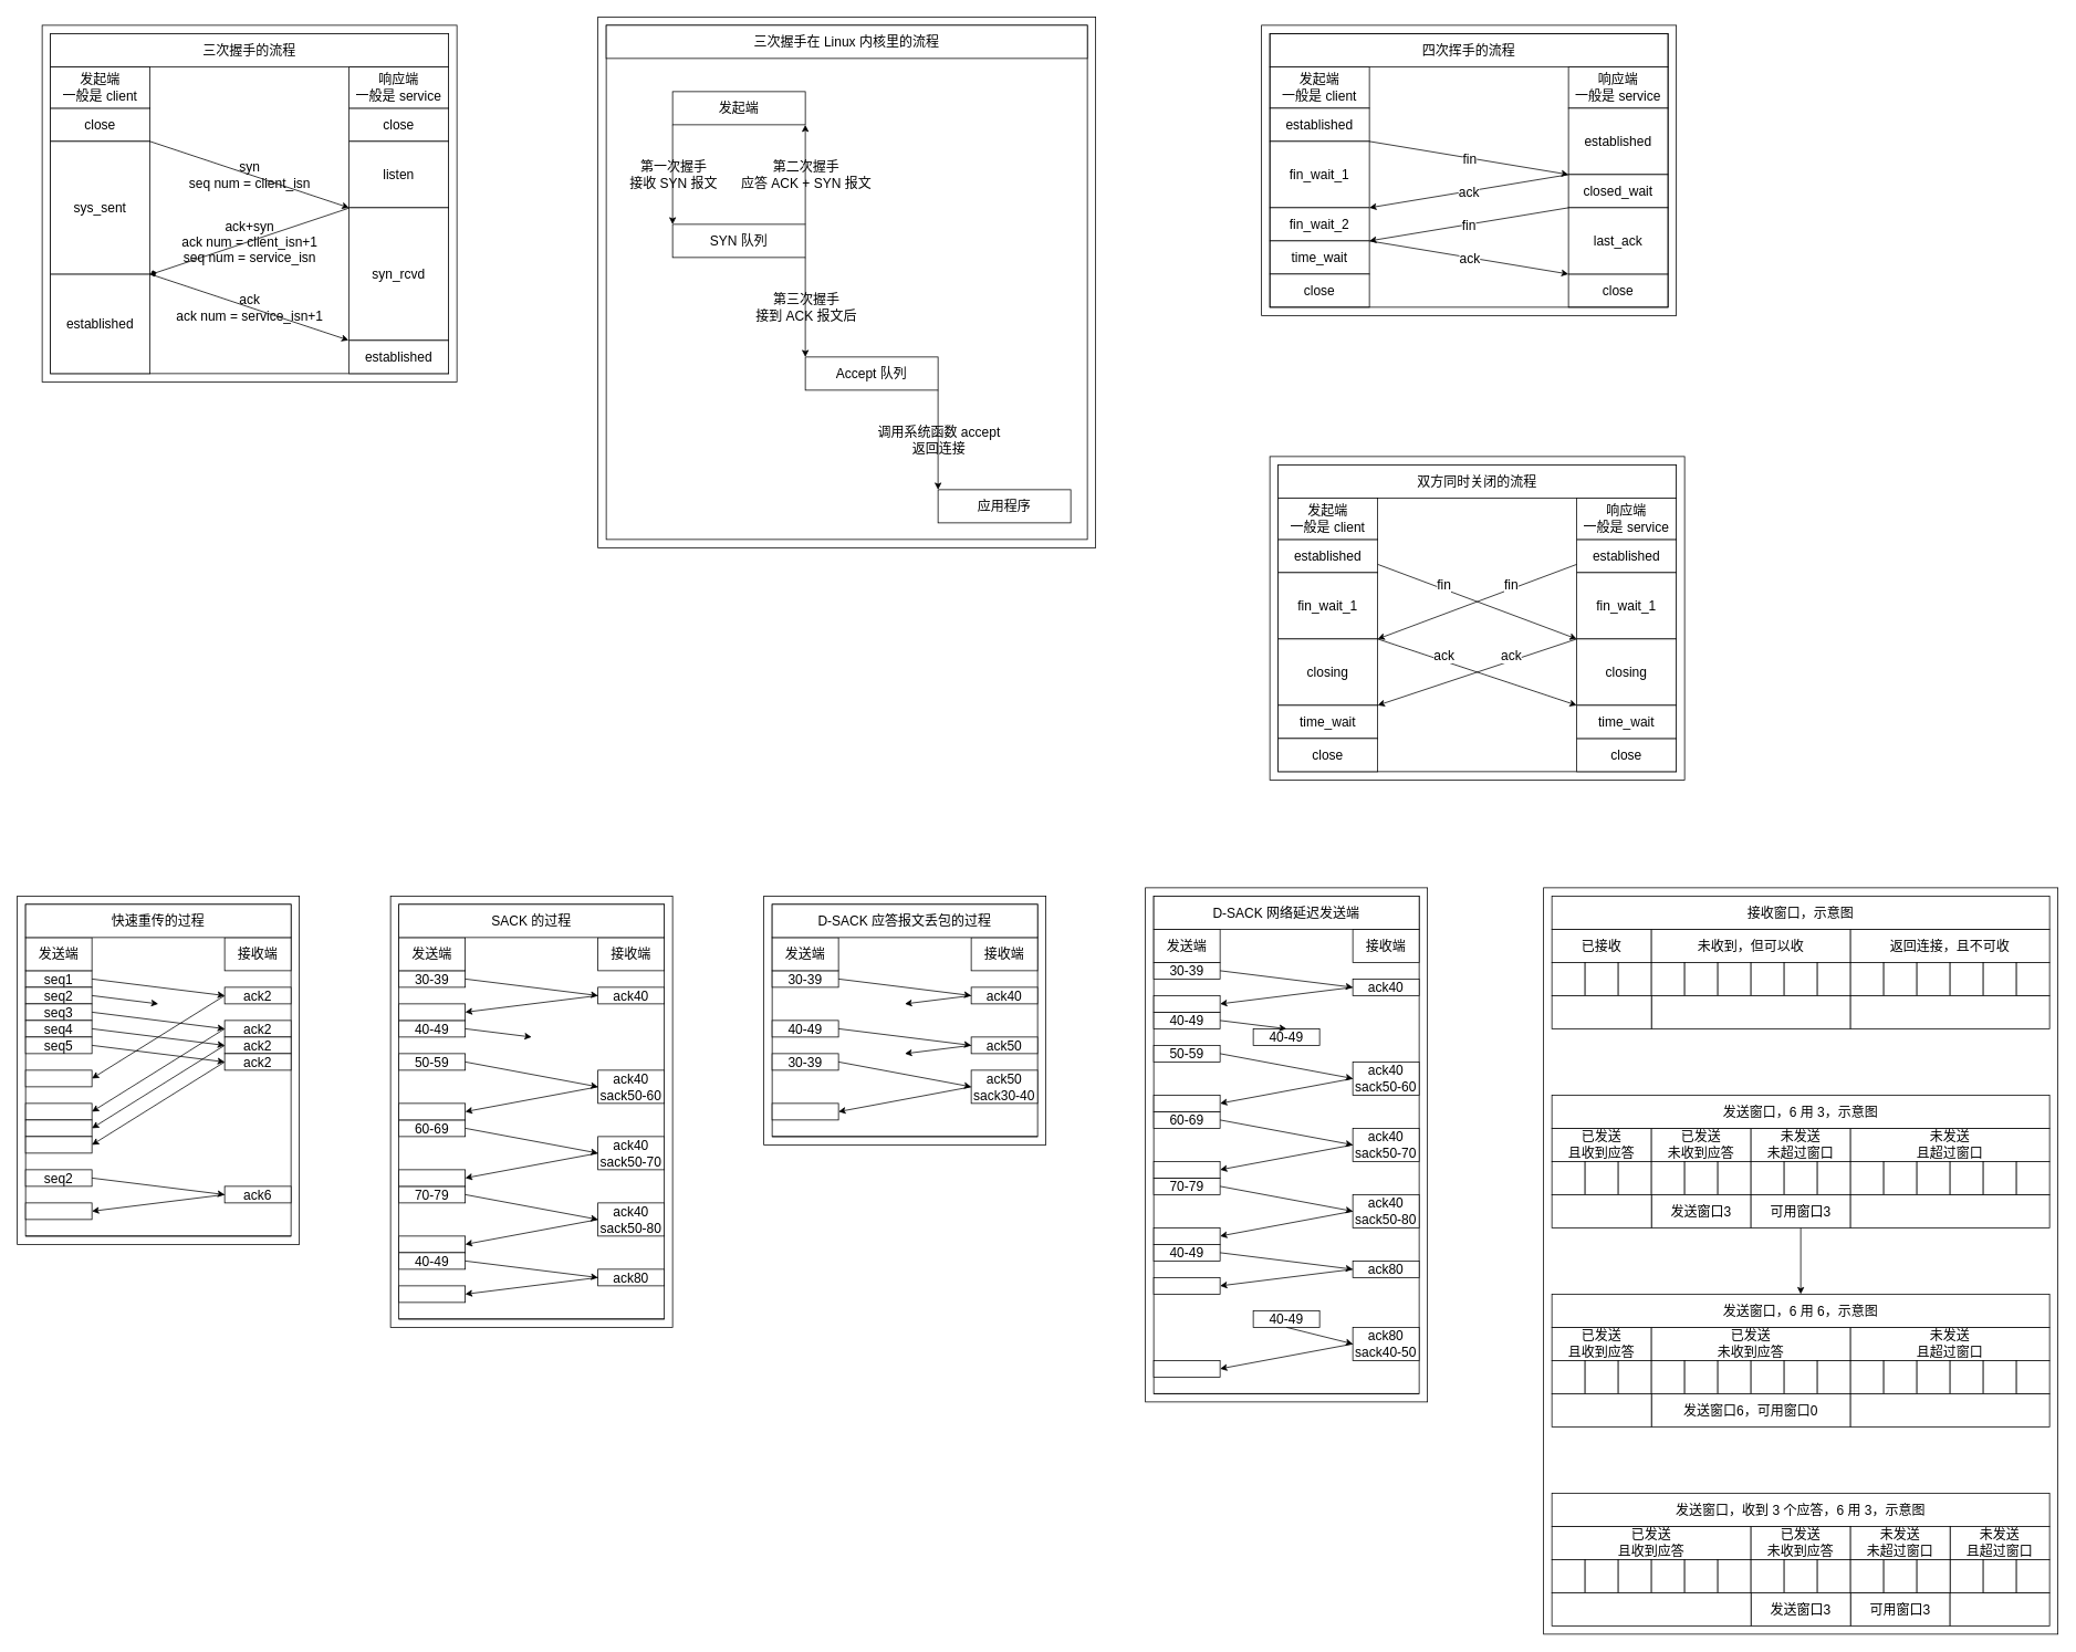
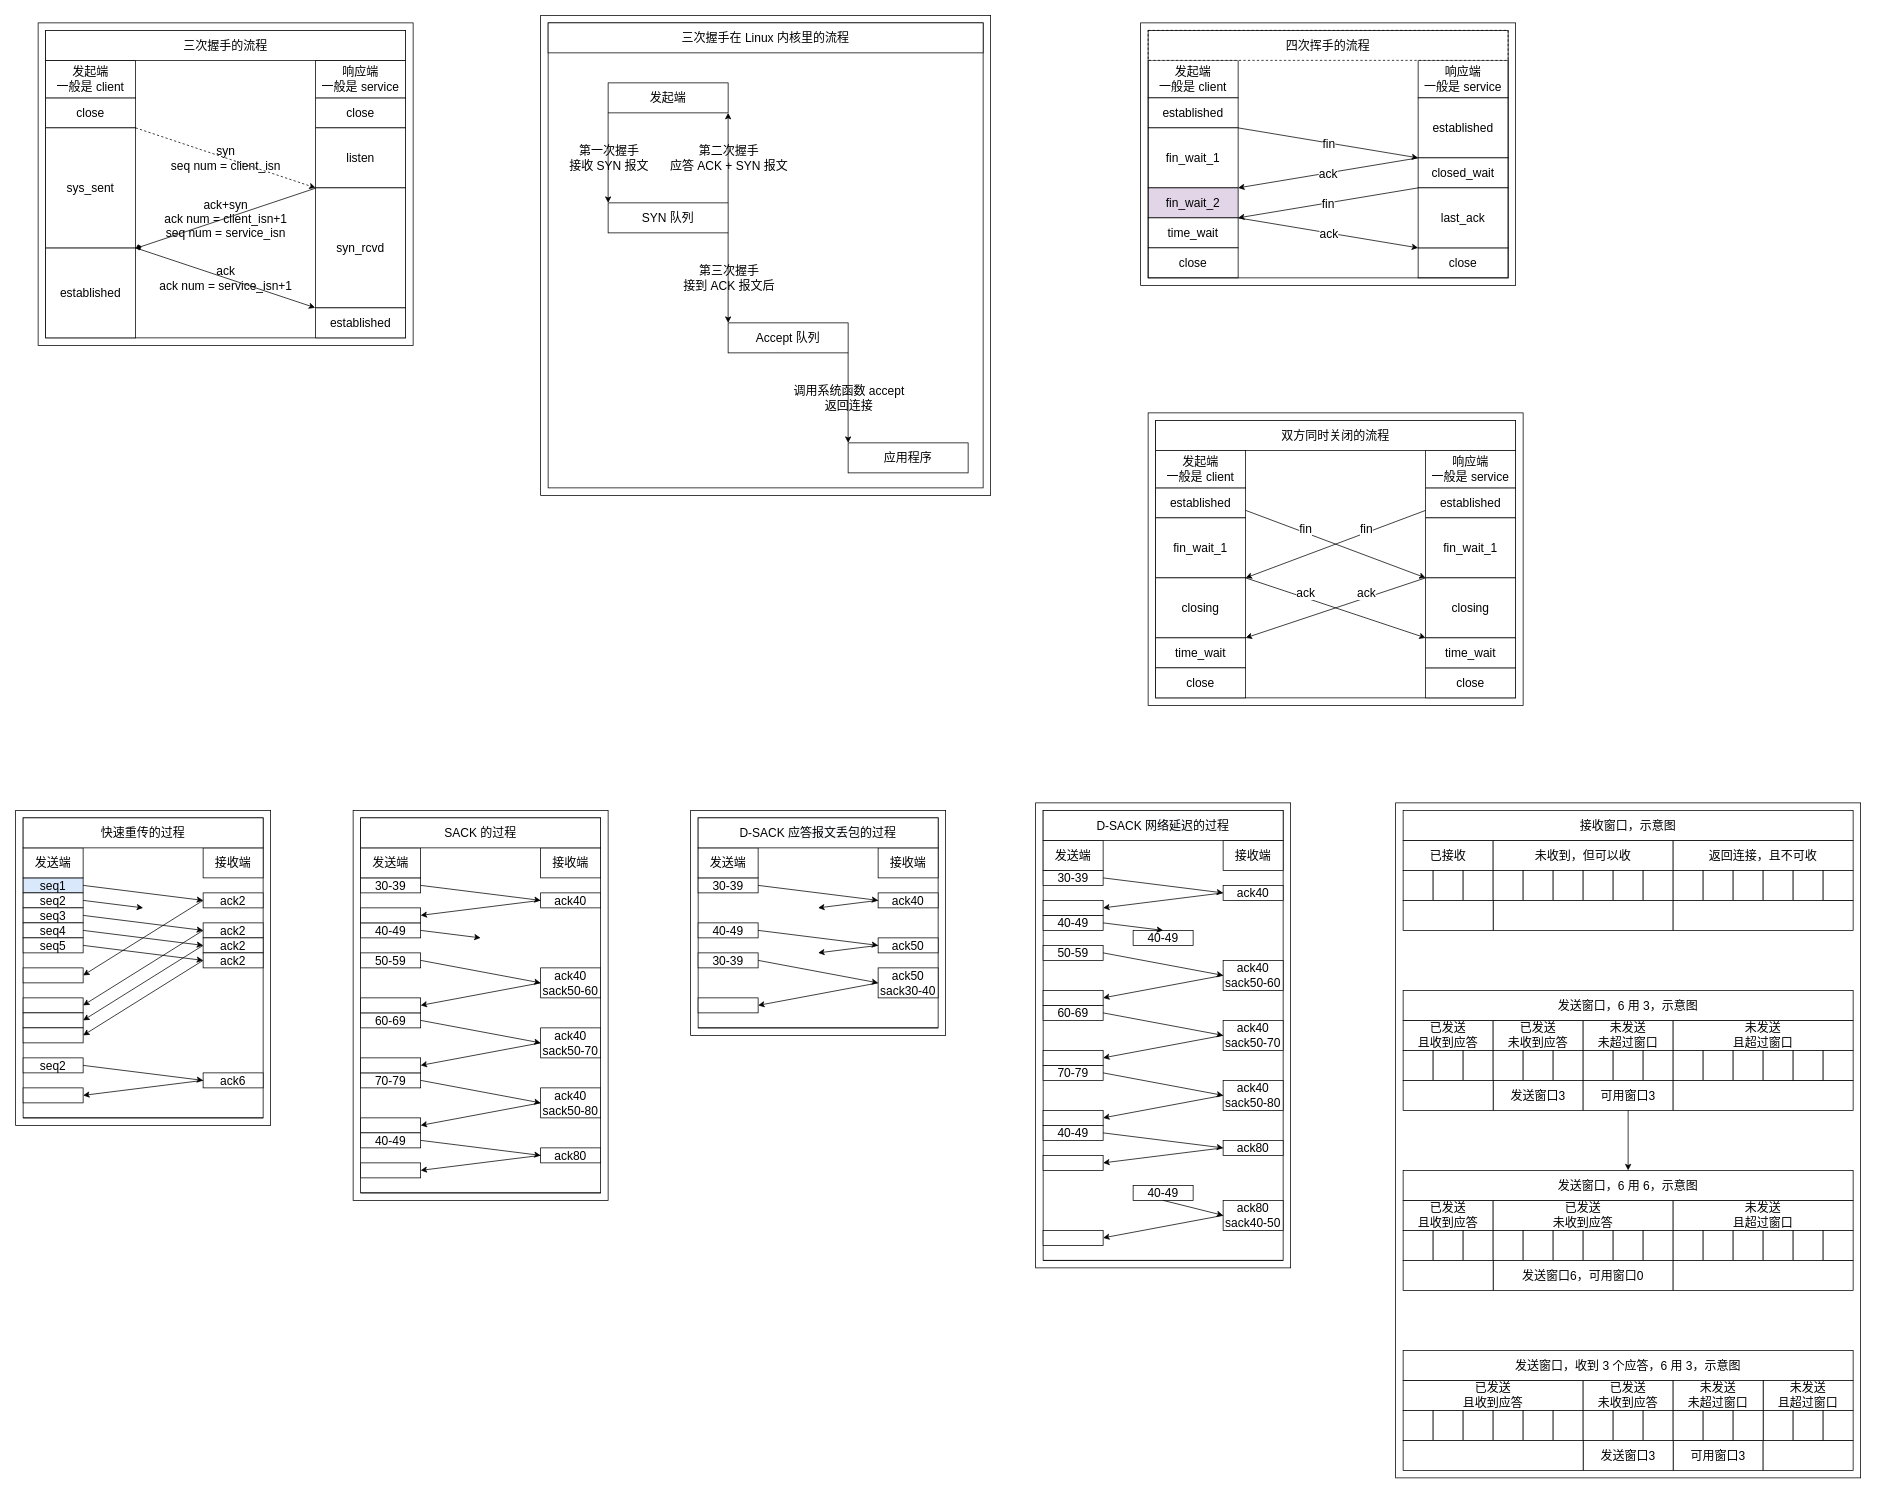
- <mxCell id="8" value="四次挥手的流程" style="rounded=0;whiteSpace=wrap;html=1;fontSize=16;strokeColor=default;fontStyle=0" parent="2" vertex="1"><mxGeometry x="10" y="10" width="480" height="40" as="geometry" /></mxCell>
+ <mxCell id="8" value="四次挥手的流程" style="rounded=0;whiteSpace=wrap;html=1;fontSize=16;strokeColor=default;fontStyle=0;dashed=1;" parent="2" vertex="1"><mxGeometry x="10" y="10" width="480" height="40" as="geometry" /></mxCell>
- <mxCell id="51" value="" style="endArrow=classic;html=1;rounded=0;fontSize=16;entryX=0;entryY=1;entryDx=0;entryDy=0;exitX=1;exitY=0;exitDx=0;exitDy=0;" parent="41" source="47" target="48" edge="1"><mxGeometry width="50" height="50" relative="1" as="geometry"><mxPoint x="180" y="130" as="sourcePoint" /><mxPoint x="370" y="200" as="targetPoint" /></mxGeometry></mxCell>
+ <mxCell id="51" value="" style="endArrow=classic;html=1;rounded=0;fontSize=16;entryX=0;entryY=1;entryDx=0;entryDy=0;exitX=1;exitY=0;exitDx=0;exitDy=0;dashed=1;" parent="41" source="47" target="48" edge="1"><mxGeometry width="50" height="50" relative="1" as="geometry"><mxPoint x="180" y="130" as="sourcePoint" /><mxPoint x="370" y="200" as="targetPoint" /></mxGeometry></mxCell>
- <mxCell id="7" value="fin_wait_2" style="rounded=0;whiteSpace=wrap;html=1;fontSize=16;strokeColor=default;fontStyle=0" parent="2" vertex="1"><mxGeometry x="10" y="220" width="120" height="40" as="geometry" /></mxCell>
+ <mxCell id="7" value="fin_wait_2" style="rounded=0;whiteSpace=wrap;html=1;fontSize=16;strokeColor=default;fontStyle=0;fillColor=#e1d5e7;" parent="2" vertex="1"><mxGeometry x="10" y="220" width="120" height="40" as="geometry" /></mxCell>
- <mxCell id="205" value="&lt;span style=&quot;text-align: left&quot;&gt;D-SACK&amp;nbsp;&lt;/span&gt;&lt;span style=&quot;background-color: rgb(248 , 249 , 250)&quot;&gt;网络延迟&lt;/span&gt;发送端" style="rounded=0;whiteSpace=wrap;html=1;fontSize=16;fontColor=default;strokeColor=default;container=0;" parent="172" vertex="1"><mxGeometry x="10" y="10" width="320" height="40" as="geometry" /></mxCell>
+ <mxCell id="205" value="&lt;span style=&quot;text-align: left&quot;&gt;D-SACK&amp;nbsp;&lt;/span&gt;&lt;span style=&quot;background-color: rgb(248 , 249 , 250)&quot;&gt;网络延迟&lt;/span&gt;的过程" style="rounded=0;whiteSpace=wrap;html=1;fontSize=16;fontColor=default;strokeColor=default;container=0;" parent="172" vertex="1"><mxGeometry x="10" y="10" width="320" height="40" as="geometry" /></mxCell>
- <mxCell id="87" value="seq1" style="rounded=0;whiteSpace=wrap;html=1;fontSize=16;fontColor=default;strokeColor=default;container=0;" parent="84" vertex="1"><mxGeometry x="10" y="90" width="80" height="20" as="geometry" /></mxCell>
+ <mxCell id="87" value="seq1" style="rounded=0;whiteSpace=wrap;html=1;fontSize=16;fontColor=default;strokeColor=default;container=0;fillColor=#dae8fc;" parent="84" vertex="1"><mxGeometry x="10" y="90" width="80" height="20" as="geometry" /></mxCell>
